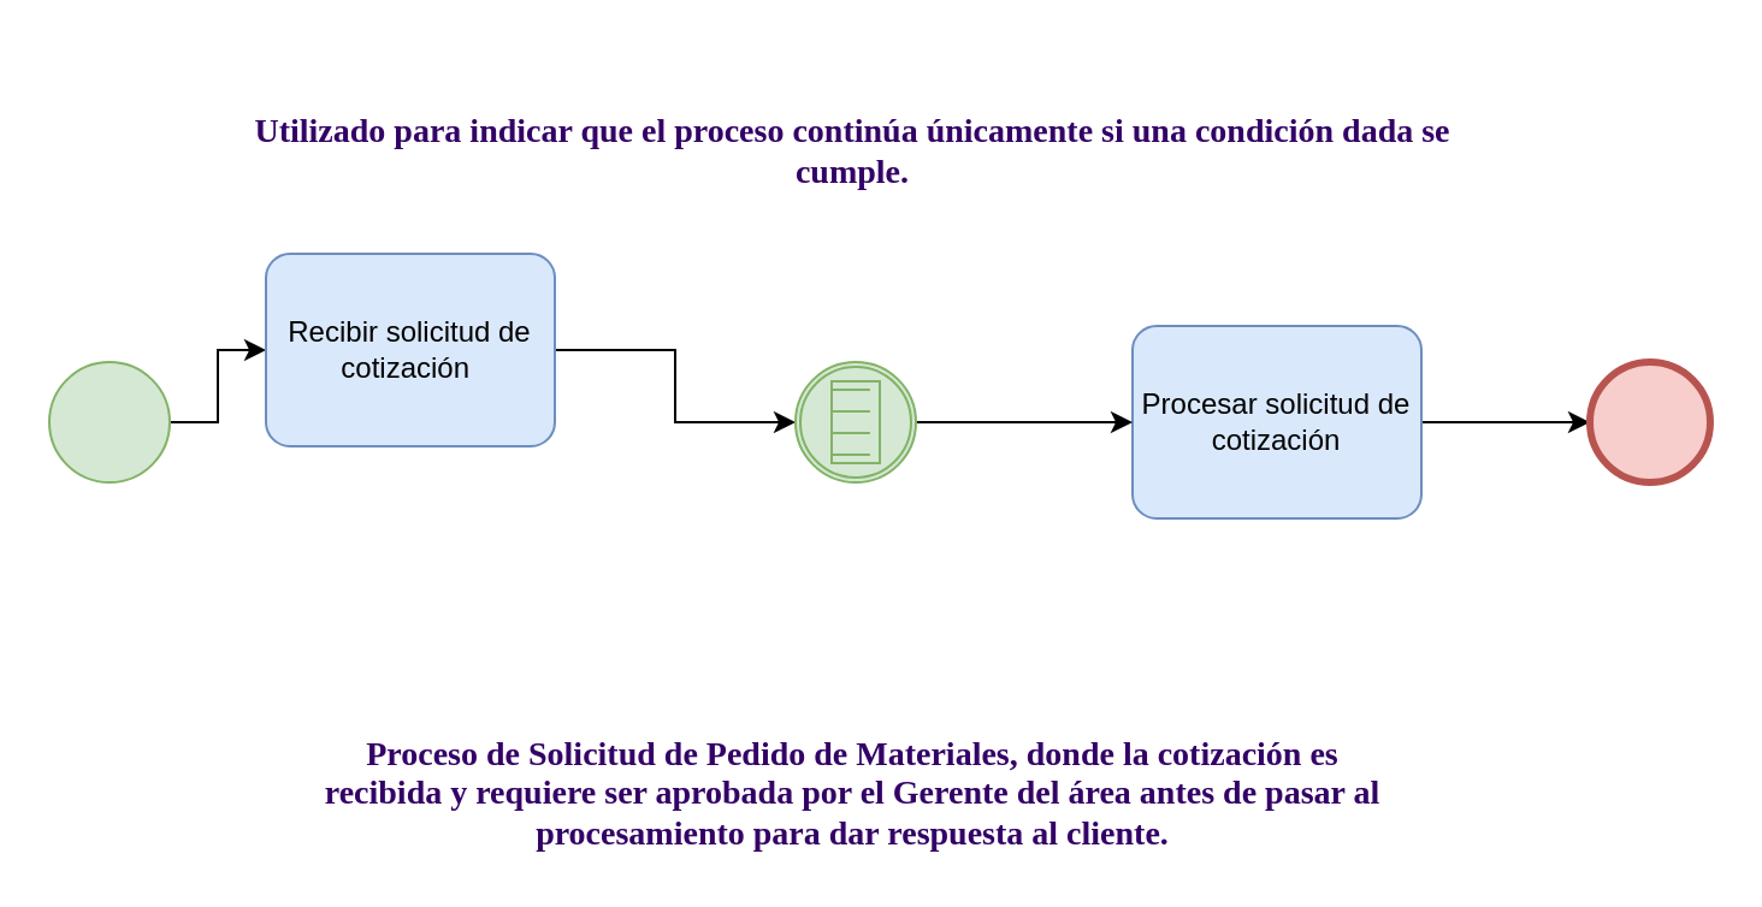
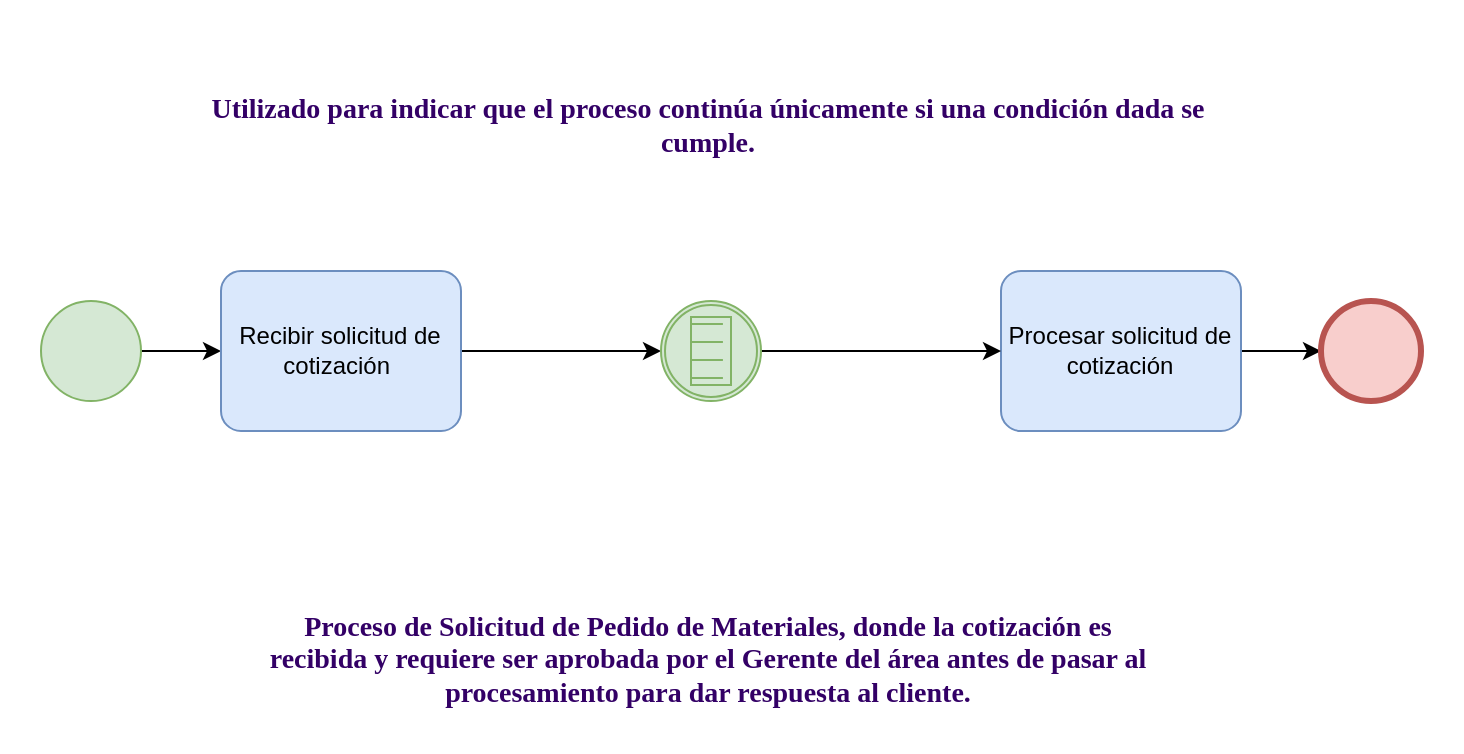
- <mxCell id="5" value="Recibir solicitud de cotización&amp;nbsp;" style="points=[[0.25,0,0],[0.5,0,0],[0.75,0,0],[1,0.25,0],[1,0.5,0],[1,0.75,0],[0.75,1,0],[0.5,1,0],[0.25,1,0],[0,0.75,0],[0,0.5,0],[0,0.25,0]];shape=mxgraph.bpmn.task;whiteSpace=wrap;rectStyle=rounded;size=10;html=1;taskMarker=abstract;fillColor=#dae8fc;strokeColor=#6c8ebf;" vertex="1" parent="1"><mxGeometry x="110" y="105" width="120" height="80" as="geometry" /></mxCell>
+ <mxCell id="5" value="Recibir solicitud de cotización&amp;nbsp;" style="points=[[0.25,0,0],[0.5,0,0],[0.75,0,0],[1,0.25,0],[1,0.5,0],[1,0.75,0],[0.75,1,0],[0.5,1,0],[0.25,1,0],[0,0.75,0],[0,0.5,0],[0,0.25,0]];shape=mxgraph.bpmn.task;whiteSpace=wrap;rectStyle=rounded;size=10;html=1;taskMarker=abstract;fillColor=#dae8fc;strokeColor=#6c8ebf;" vertex="1" parent="1"><mxGeometry x="110" y="135" width="120" height="80" as="geometry" /></mxCell>
- <mxCell id="7" value="Procesar solicitud de cotización" style="points=[[0.25,0,0],[0.5,0,0],[0.75,0,0],[1,0.25,0],[1,0.5,0],[1,0.75,0],[0.75,1,0],[0.5,1,0],[0.25,1,0],[0,0.75,0],[0,0.5,0],[0,0.25,0]];shape=mxgraph.bpmn.task;whiteSpace=wrap;rectStyle=rounded;size=10;html=1;taskMarker=abstract;fillColor=#dae8fc;strokeColor=#6c8ebf;" vertex="1" parent="1"><mxGeometry x="470" y="135" width="120" height="80" as="geometry" /></mxCell>
+ <mxCell id="7" value="Procesar solicitud de cotización" style="points=[[0.25,0,0],[0.5,0,0],[0.75,0,0],[1,0.25,0],[1,0.5,0],[1,0.75,0],[0.75,1,0],[0.5,1,0],[0.25,1,0],[0,0.75,0],[0,0.5,0],[0,0.25,0]];shape=mxgraph.bpmn.task;whiteSpace=wrap;rectStyle=rounded;size=10;html=1;taskMarker=abstract;fillColor=#dae8fc;strokeColor=#6c8ebf;" vertex="1" parent="1"><mxGeometry x="500" y="135" width="120" height="80" as="geometry" /></mxCell>
